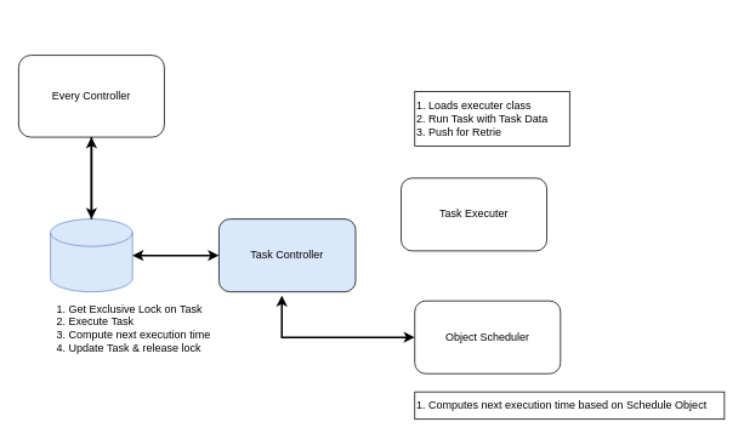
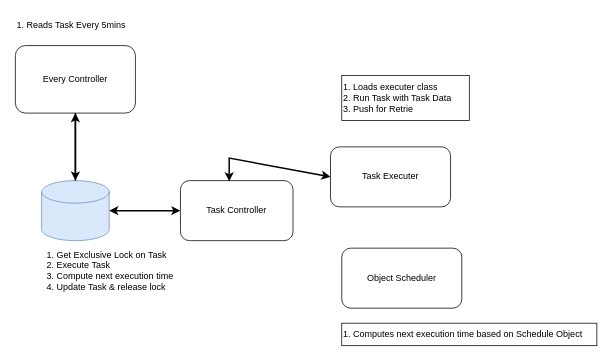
+ <mxCell id="10" value="&lt;div align=&quot;left&quot;&gt;1. Reads Task Every 5mins&lt;/div&gt;&lt;div align=&quot;left&quot;&gt;&lt;br&gt;&lt;/div&gt;" style="text;html=1;align=left;verticalAlign=middle;resizable=0;points=[];autosize=1;strokeColor=none;fillColor=none;" vertex="1" parent="1"><mxGeometry x="20" y="20" width="170" height="40" as="geometry" /></mxCell>
+ <mxCell id="12" value="" style="endArrow=classic;startArrow=classic;html=1;rounded=0;entryX=0;entryY=0.5;entryDx=0;entryDy=0;exitX=0.433;exitY=0.013;exitDx=0;exitDy=0;exitPerimeter=0;fontStyle=1;strokeWidth=2;" edge="1" parent="1" source="6" target="5"><mxGeometry width="50" height="50" relative="1" as="geometry"><mxPoint x="295" y="240" as="sourcePoint" /><mxPoint x="425" y="210" as="targetPoint" /><Array as="points"><mxPoint x="305" y="210" /></Array></mxGeometry></mxCell>
- <mxCell id="6" value="Task Controller" style="rounded=1;whiteSpace=wrap;html=1;fillColor=#dae8fc;" vertex="1" parent="1"><mxGeometry x="240" y="240" width="150" height="80" as="geometry" /></mxCell>
+ <mxCell id="6" value="Task Controller" style="rounded=1;whiteSpace=wrap;html=1;" vertex="1" parent="1"><mxGeometry x="240" y="240" width="150" height="80" as="geometry" /></mxCell>
- <mxCell id="13" value="" style="endArrow=classic;startArrow=classic;html=1;rounded=0;entryX=0;entryY=0.5;entryDx=0;entryDy=0;exitX=0.46;exitY=1.05;exitDx=0;exitDy=0;exitPerimeter=0;fontStyle=1;strokeWidth=2;" edge="1" parent="1" source="6" target="7"><mxGeometry width="50" height="50" relative="1" as="geometry"><mxPoint x="215" y="380" as="sourcePoint" /><mxPoint x="265" y="330" as="targetPoint" /><Array as="points"><mxPoint x="309" y="370" /></Array></mxGeometry></mxCell>
